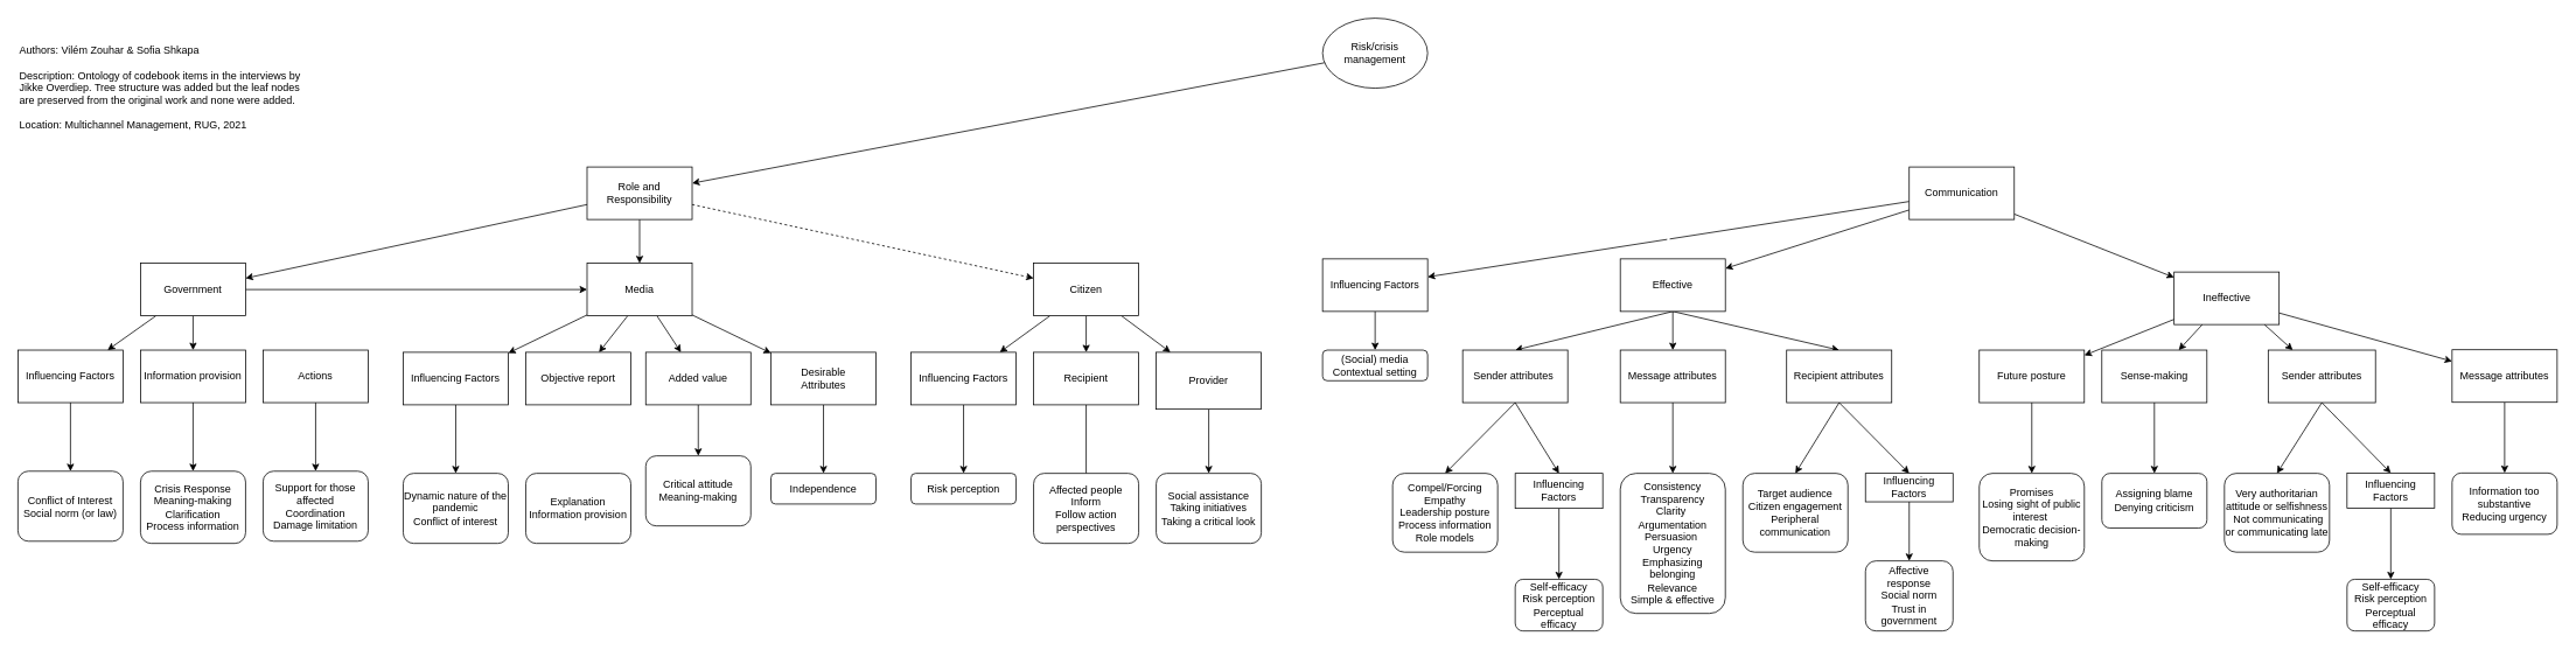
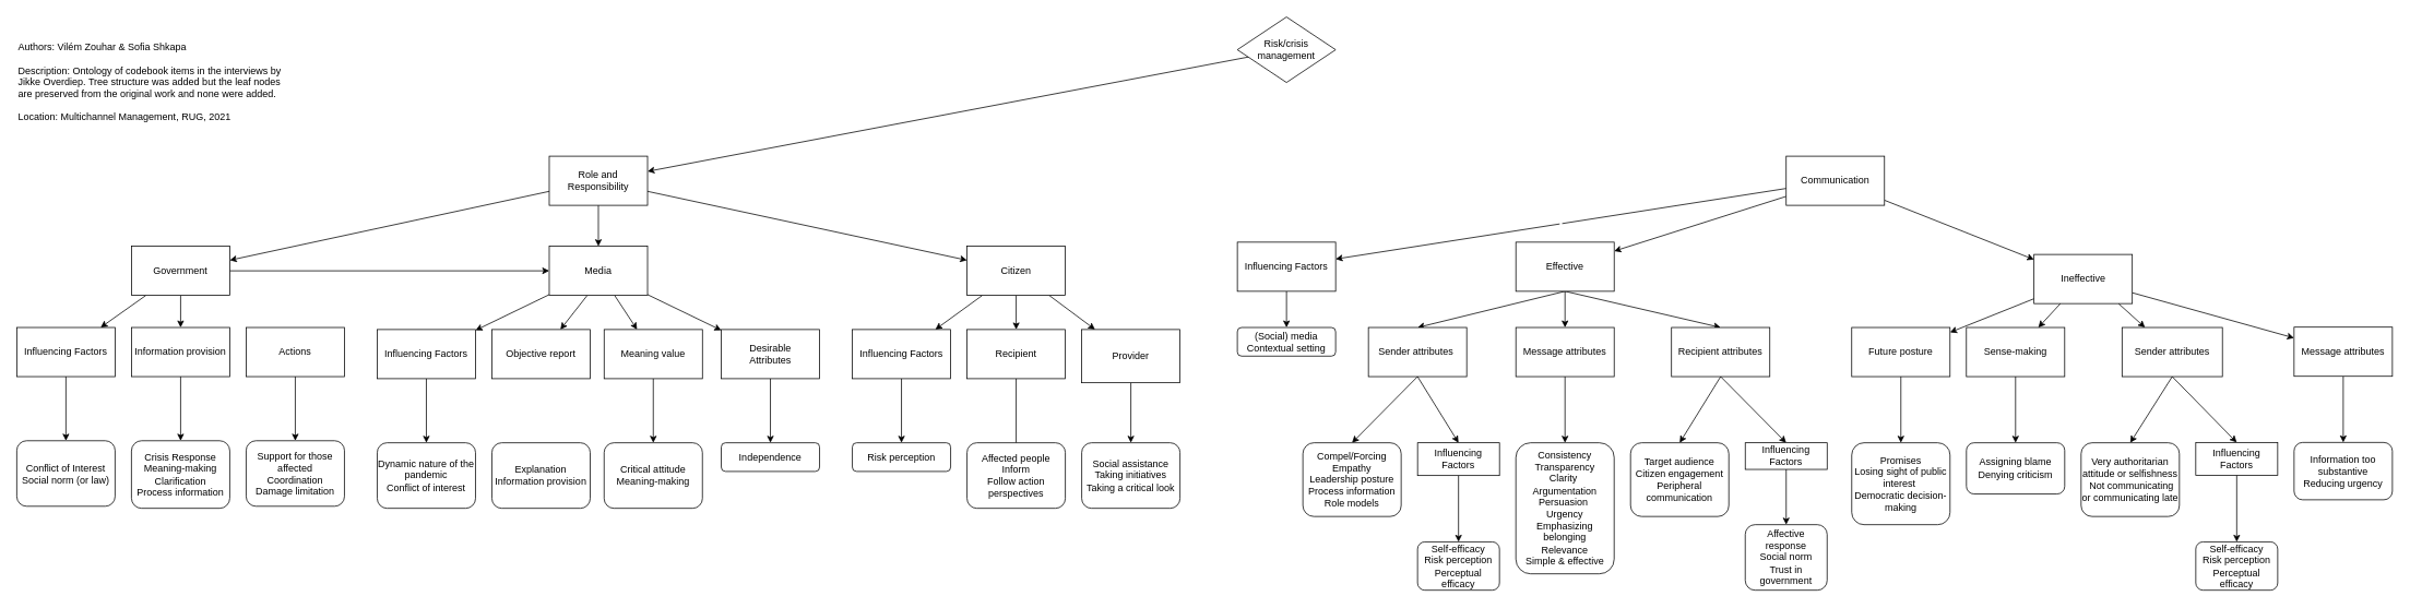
- <mxCell id="3" value="&lt;div&gt;Risk/crisis management&lt;/div&gt;" style="ellipse;whiteSpace=wrap;html=1;" vertex="1" parent="1"><mxGeometry x="1510" y="20" width="120" height="80" as="geometry" /></mxCell>
+ <mxCell id="3" value="&lt;div&gt;Risk/crisis management&lt;/div&gt;" style="rhombus;whiteSpace=wrap;html=1;" vertex="1" parent="1"><mxGeometry x="1510" y="20" width="120" height="80" as="geometry" /></mxCell>
- <mxCell id="6" style="edgeStyle=none;rounded=0;orthogonalLoop=1;jettySize=auto;html=1;dashed=1;" edge="1" parent="1" source="8" target="24"><mxGeometry relative="1" as="geometry" /></mxCell>
+ <mxCell id="6" style="edgeStyle=none;rounded=0;orthogonalLoop=1;jettySize=auto;html=1;" edge="1" parent="1" source="8" target="24"><mxGeometry relative="1" as="geometry" /></mxCell>
- <mxCell id="40" value="Added value" style="rounded=0;whiteSpace=wrap;html=1;" vertex="1" parent="1"><mxGeometry x="737" y="401.69" width="120" height="60" as="geometry" /></mxCell>
+ <mxCell id="40" value="Meaning value" style="rounded=0;whiteSpace=wrap;html=1;" vertex="1" parent="1"><mxGeometry x="737" y="401.69" width="120" height="60" as="geometry" /></mxCell>
- <mxCell id="41" value="&lt;div&gt;Critical attitude&lt;/div&gt;&lt;div&gt;Meaning-making&lt;br&gt;&lt;/div&gt;" style="rounded=1;whiteSpace=wrap;html=1;" vertex="1" parent="1"><mxGeometry x="737" y="520" width="120" height="80" as="geometry" /></mxCell>
+ <mxCell id="41" value="&lt;div&gt;Critical attitude&lt;/div&gt;&lt;div&gt;Meaning-making&lt;br&gt;&lt;/div&gt;" style="rounded=1;whiteSpace=wrap;html=1;" vertex="1" parent="1"><mxGeometry x="737" y="540" width="120" height="80" as="geometry" /></mxCell>
